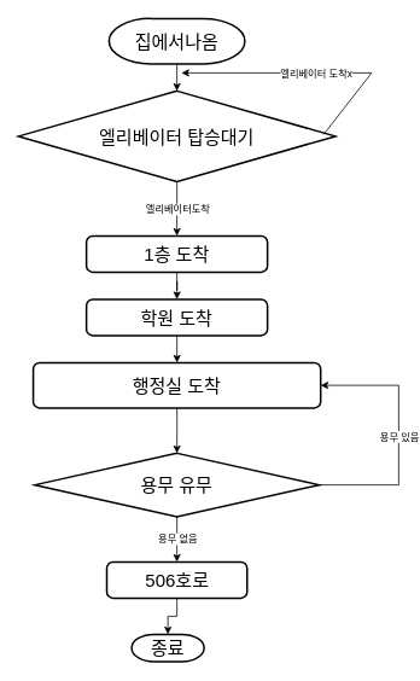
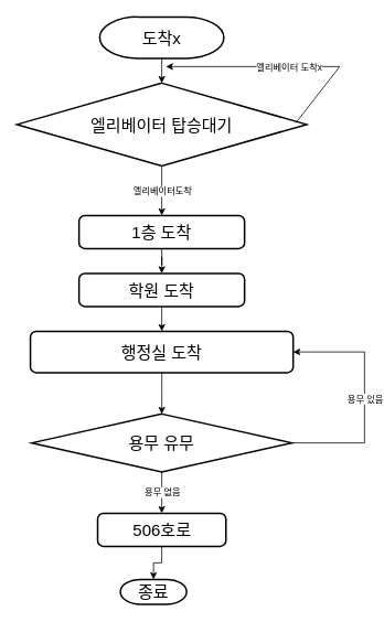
- <mxCell id="3" value="&lt;font style=&quot;font-size: 20px;&quot;&gt;집에서나옴&lt;/font&gt;" style="strokeWidth=2;html=1;shape=mxgraph.flowchart.terminator;whiteSpace=wrap;" vertex="1" parent="1"><mxGeometry x="120" y="20" width="150" height="50" as="geometry" /></mxCell>
+ <mxCell id="3" value="&lt;font style=&quot;font-size: 20px;&quot;&gt;도착x&lt;/font&gt;" style="strokeWidth=2;html=1;shape=mxgraph.flowchart.terminator;whiteSpace=wrap;" vertex="1" parent="1"><mxGeometry x="120" y="20" width="150" height="50" as="geometry" /></mxCell>
